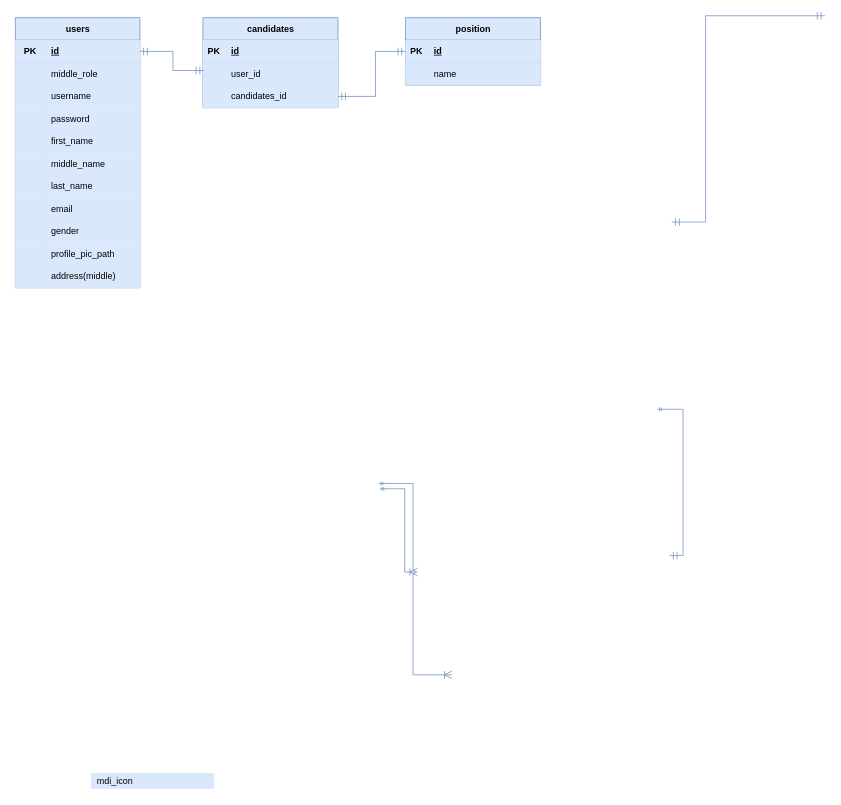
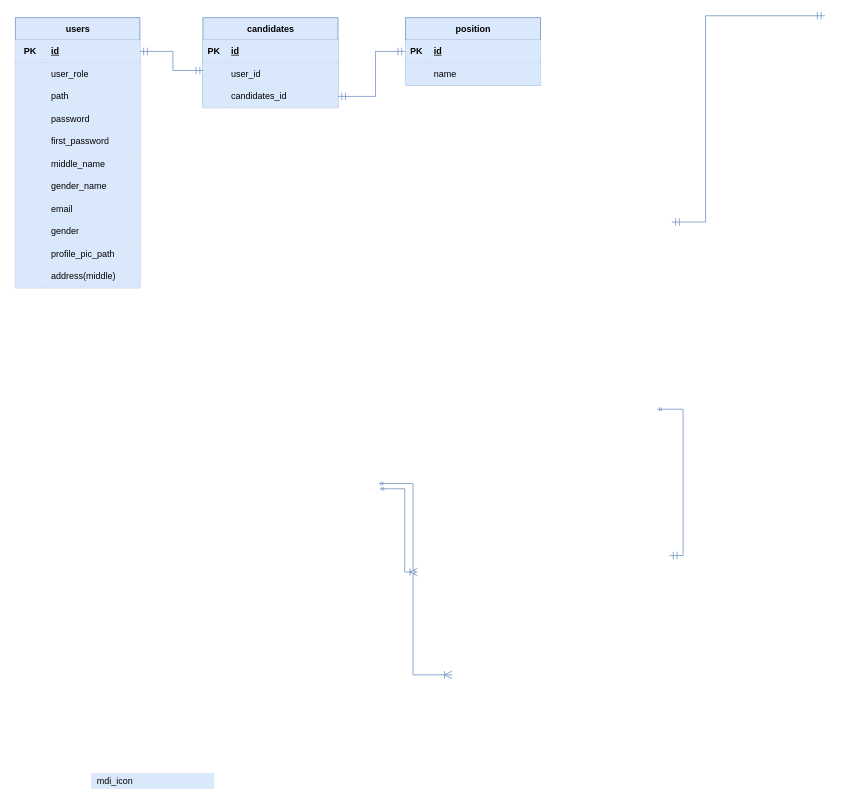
- <mxCell id="18" value="middle_role" style="shape=partialRectangle;connectable=0;fillColor=#dae8fc;top=0;left=0;bottom=0;right=0;align=left;spacingLeft=6;overflow=hidden;whiteSpace=wrap;html=1;strokeColor=#6c8ebf;shadow=0;swimlaneLine=1;" vertex="1" parent="16"><mxGeometry x="40" width="125.96" height="30" as="geometry"><mxRectangle width="125.96" height="30" as="alternateBounds" /></mxGeometry></mxCell>
+ <mxCell id="18" value="user_role" style="shape=partialRectangle;connectable=0;fillColor=#dae8fc;top=0;left=0;bottom=0;right=0;align=left;spacingLeft=6;overflow=hidden;whiteSpace=wrap;html=1;strokeColor=#6c8ebf;shadow=0;swimlaneLine=1;" vertex="1" parent="16"><mxGeometry x="40" width="125.96" height="30" as="geometry"><mxRectangle width="125.96" height="30" as="alternateBounds" /></mxGeometry></mxCell>
- <mxCell id="21" value="username" style="shape=partialRectangle;connectable=0;fillColor=#dae8fc;top=0;left=0;bottom=0;right=0;align=left;spacingLeft=6;overflow=hidden;whiteSpace=wrap;html=1;strokeColor=#6c8ebf;shadow=0;swimlaneLine=1;" vertex="1" parent="19"><mxGeometry x="40" width="125.96" height="30" as="geometry"><mxRectangle width="125.96" height="30" as="alternateBounds" /></mxGeometry></mxCell>
+ <mxCell id="21" value="path" style="shape=partialRectangle;connectable=0;fillColor=#dae8fc;top=0;left=0;bottom=0;right=0;align=left;spacingLeft=6;overflow=hidden;whiteSpace=wrap;html=1;strokeColor=#6c8ebf;shadow=0;swimlaneLine=1;" vertex="1" parent="19"><mxGeometry x="40" width="125.96" height="30" as="geometry"><mxRectangle width="125.96" height="30" as="alternateBounds" /></mxGeometry></mxCell>
- <mxCell id="27" value="first_name" style="shape=partialRectangle;connectable=0;fillColor=#dae8fc;top=0;left=0;bottom=0;right=0;align=left;spacingLeft=6;overflow=hidden;whiteSpace=wrap;html=1;strokeColor=#6c8ebf;shadow=0;swimlaneLine=1;" parent="25" vertex="1"><mxGeometry x="40" width="125.96" height="30" as="geometry"><mxRectangle width="125.96" height="30" as="alternateBounds" /></mxGeometry></mxCell>
+ <mxCell id="27" value="first_password" style="shape=partialRectangle;connectable=0;fillColor=#dae8fc;top=0;left=0;bottom=0;right=0;align=left;spacingLeft=6;overflow=hidden;whiteSpace=wrap;html=1;strokeColor=#6c8ebf;shadow=0;swimlaneLine=1;" parent="25" vertex="1"><mxGeometry x="40" width="125.96" height="30" as="geometry"><mxRectangle width="125.96" height="30" as="alternateBounds" /></mxGeometry></mxCell>
- <mxCell id="33" value="last_name" style="shape=partialRectangle;connectable=0;fillColor=#dae8fc;top=0;left=0;bottom=0;right=0;align=left;spacingLeft=6;overflow=hidden;whiteSpace=wrap;html=1;strokeColor=#6c8ebf;shadow=0;swimlaneLine=1;" parent="31" vertex="1"><mxGeometry x="40" width="125.96" height="30" as="geometry"><mxRectangle width="125.96" height="30" as="alternateBounds" /></mxGeometry></mxCell>
+ <mxCell id="33" value="gender_name" style="shape=partialRectangle;connectable=0;fillColor=#dae8fc;top=0;left=0;bottom=0;right=0;align=left;spacingLeft=6;overflow=hidden;whiteSpace=wrap;html=1;strokeColor=#6c8ebf;shadow=0;swimlaneLine=1;" parent="31" vertex="1"><mxGeometry x="40" width="125.96" height="30" as="geometry"><mxRectangle width="125.96" height="30" as="alternateBounds" /></mxGeometry></mxCell>
